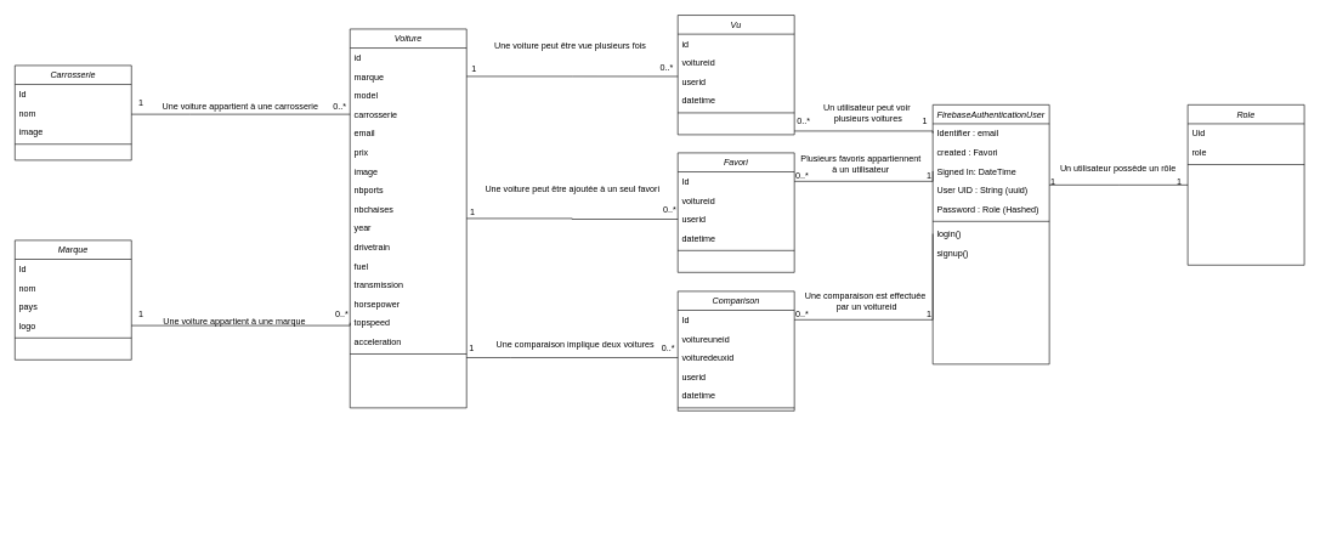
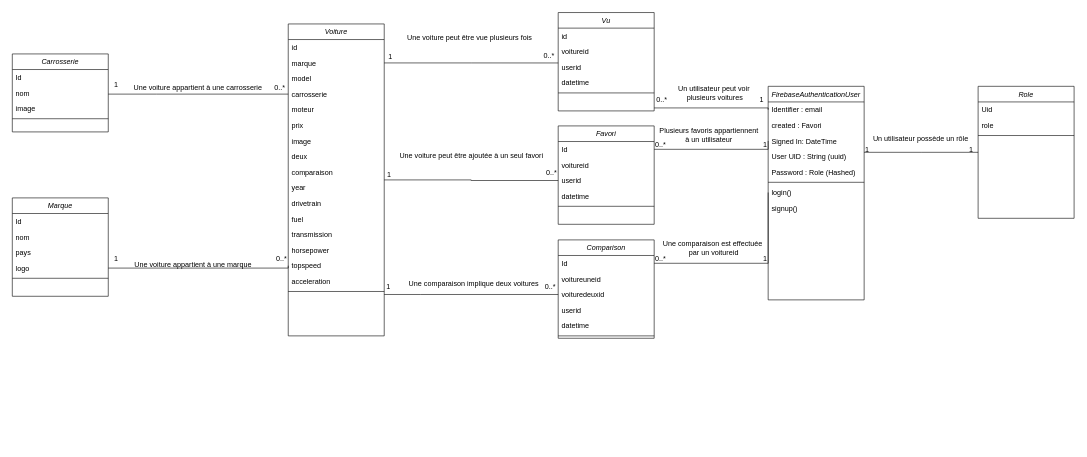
- <mxCell id="51" value="email" style="text;align=left;verticalAlign=top;spacingLeft=4;spacingRight=4;overflow=hidden;rotatable=0;points=[[0,0.5],[1,0.5]];portConstraint=eastwest;rounded=0;shadow=0;html=0;" vertex="1" parent="46"><mxGeometry y="130" width="160" height="26" as="geometry" /></mxCell>
+ <mxCell id="51" value="moteur" style="text;align=left;verticalAlign=top;spacingLeft=4;spacingRight=4;overflow=hidden;rotatable=0;points=[[0,0.5],[1,0.5]];portConstraint=eastwest;rounded=0;shadow=0;html=0;" vertex="1" parent="46"><mxGeometry y="130" width="160" height="26" as="geometry" /></mxCell>
- <mxCell id="54" value="nbports" style="text;align=left;verticalAlign=top;spacingLeft=4;spacingRight=4;overflow=hidden;rotatable=0;points=[[0,0.5],[1,0.5]];portConstraint=eastwest;rounded=0;shadow=0;html=0;" vertex="1" parent="46"><mxGeometry y="208" width="160" height="26" as="geometry" /></mxCell>
+ <mxCell id="54" value="deux" style="text;align=left;verticalAlign=top;spacingLeft=4;spacingRight=4;overflow=hidden;rotatable=0;points=[[0,0.5],[1,0.5]];portConstraint=eastwest;rounded=0;shadow=0;html=0;" vertex="1" parent="46"><mxGeometry y="208" width="160" height="26" as="geometry" /></mxCell>
- <mxCell id="55" value="nbchaises" style="text;align=left;verticalAlign=top;spacingLeft=4;spacingRight=4;overflow=hidden;rotatable=0;points=[[0,0.5],[1,0.5]];portConstraint=eastwest;rounded=0;shadow=0;html=0;" vertex="1" parent="46"><mxGeometry y="234" width="160" height="26" as="geometry" /></mxCell>
+ <mxCell id="55" value="comparaison" style="text;align=left;verticalAlign=top;spacingLeft=4;spacingRight=4;overflow=hidden;rotatable=0;points=[[0,0.5],[1,0.5]];portConstraint=eastwest;rounded=0;shadow=0;html=0;" vertex="1" parent="46"><mxGeometry y="234" width="160" height="26" as="geometry" /></mxCell>
